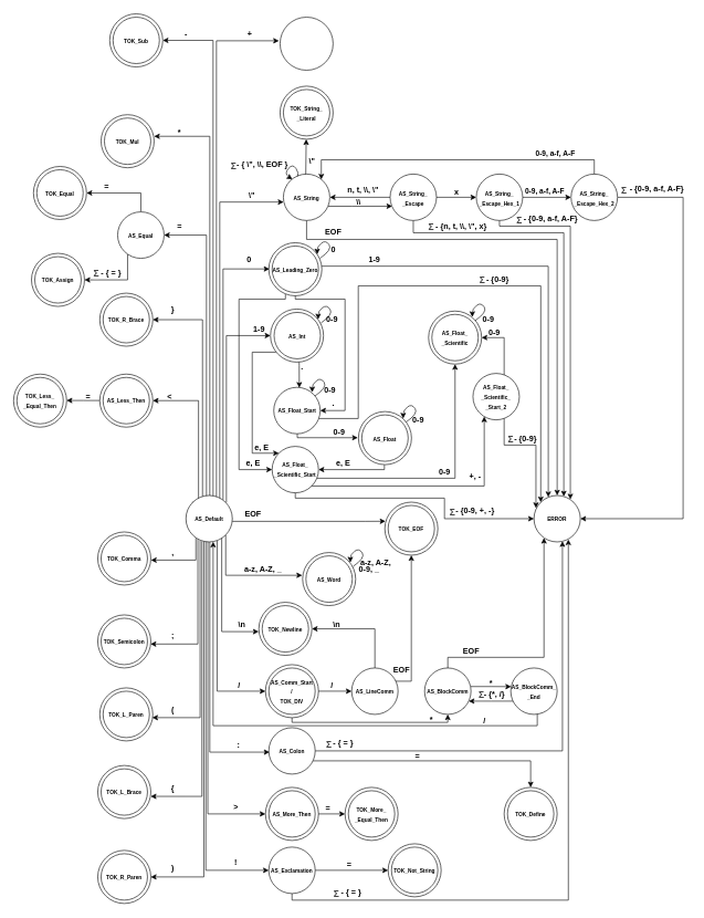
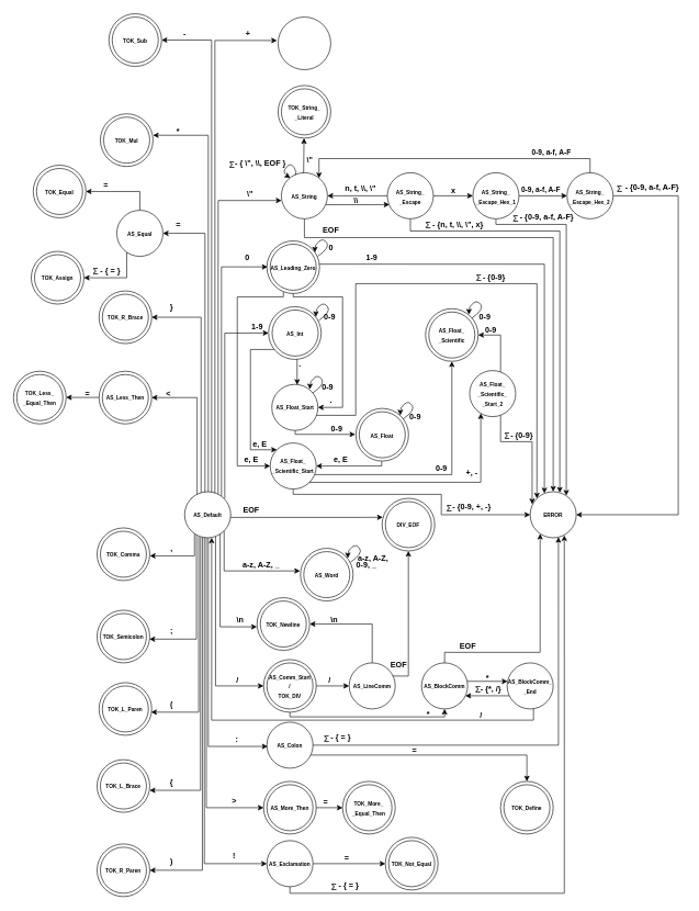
- <mxCell id="91" value="&lt;b&gt;&lt;font style=&quot;font-size: 8px&quot;&gt;TOK_EOF&lt;br&gt;&lt;/font&gt;&lt;/b&gt;" style="ellipse;whiteSpace=wrap;html=1;aspect=fixed;strokeWidth=1;" vertex="1" parent="1"><mxGeometry x="585" y="761" width="70" height="70" as="geometry" /></mxCell>
+ <mxCell id="91" value="&lt;b&gt;&lt;font style=&quot;font-size: 8px&quot;&gt;DIV_EOF&lt;br&gt;&lt;/font&gt;&lt;/b&gt;" style="ellipse;whiteSpace=wrap;html=1;aspect=fixed;strokeWidth=1;" vertex="1" parent="1"><mxGeometry x="585" y="761" width="70" height="70" as="geometry" /></mxCell>
- <mxCell id="83" value="&lt;b&gt;&lt;font style=&quot;font-size: 8px&quot;&gt;TOK_Not_String&lt;br&gt;&lt;/font&gt;&lt;/b&gt;" style="ellipse;whiteSpace=wrap;html=1;aspect=fixed;strokeWidth=1;" vertex="1" parent="1"><mxGeometry x="590" y="1276" width="70" height="70" as="geometry" /></mxCell>
+ <mxCell id="83" value="&lt;b&gt;&lt;font style=&quot;font-size: 8px&quot;&gt;TOK_Not_Equal&lt;br&gt;&lt;/font&gt;&lt;/b&gt;" style="ellipse;whiteSpace=wrap;html=1;aspect=fixed;strokeWidth=1;" vertex="1" parent="1"><mxGeometry x="590" y="1276" width="70" height="70" as="geometry" /></mxCell>
